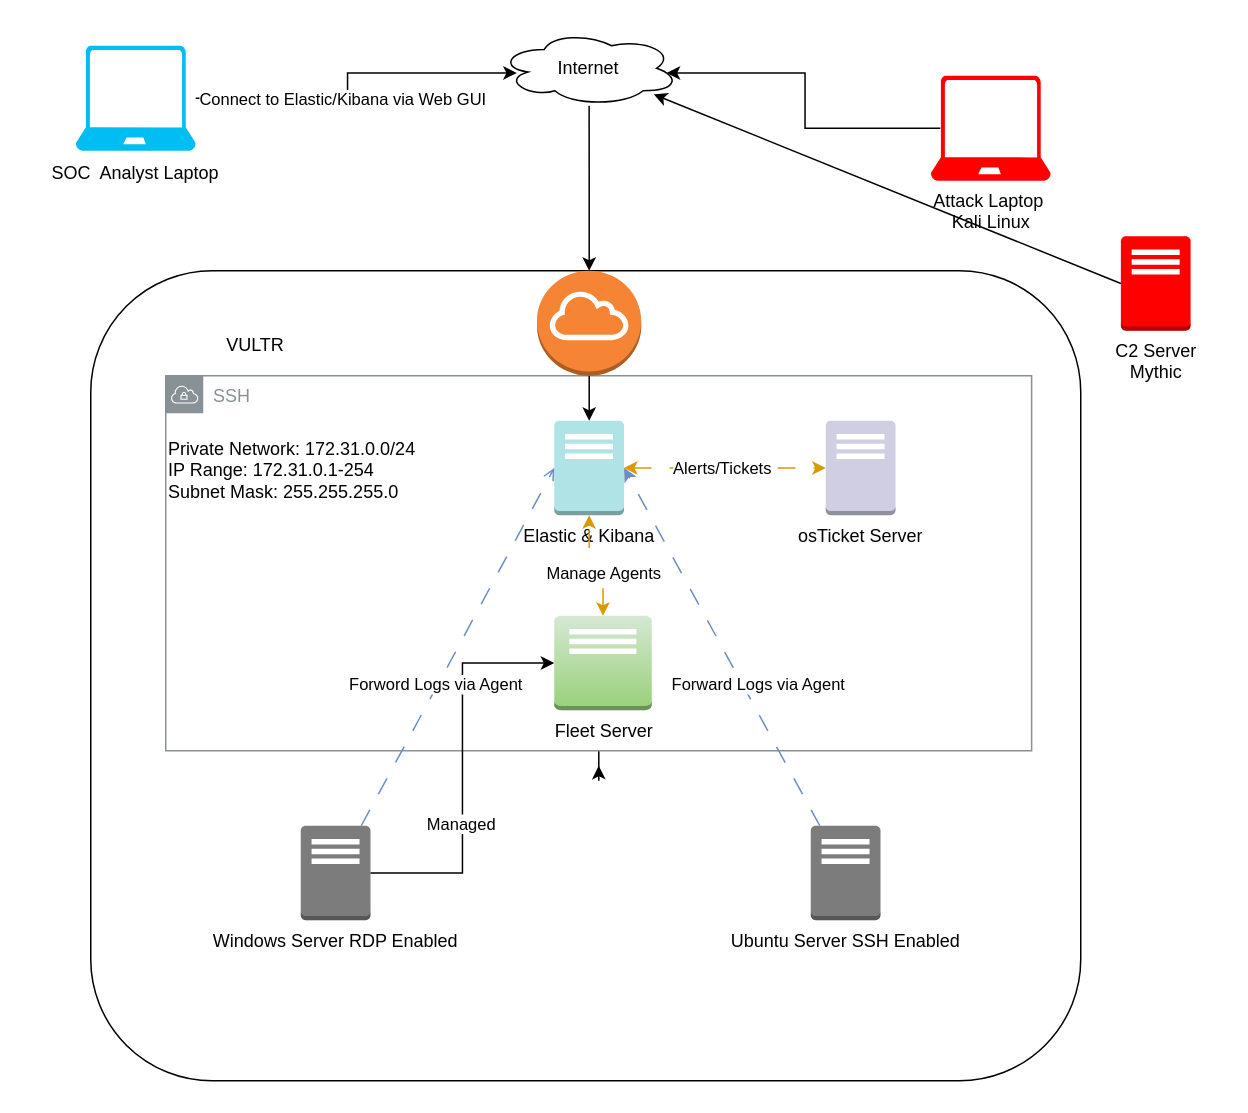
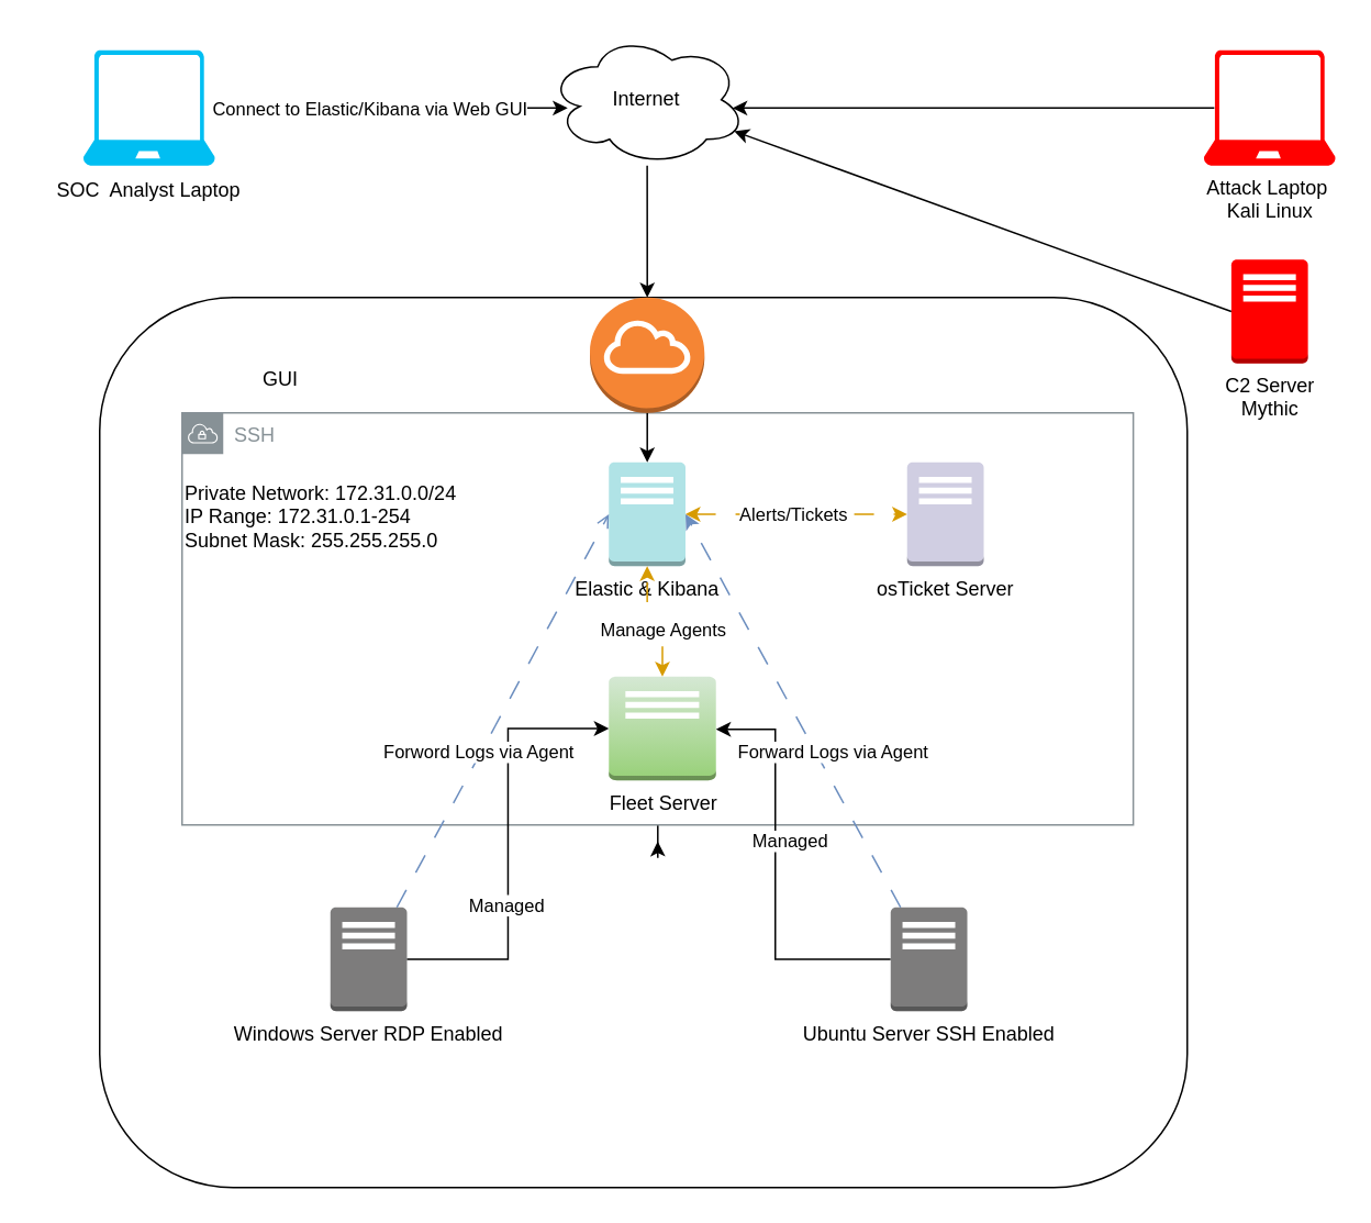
- <mxCell id="29" value="Internet" style="ellipse;shape=cloud;whiteSpace=wrap;html=1;" parent="1" vertex="1"><mxGeometry x="332.25" y="20" width="120" height="50" as="geometry" /></mxCell>
+ <mxCell id="29" value="Internet" style="ellipse;shape=cloud;whiteSpace=wrap;html=1;" parent="1" vertex="1"><mxGeometry x="332.25" width="120" height="80" as="geometry" y="20" /></mxCell>
- <mxCell id="34" value="Attack Laptop&amp;nbsp;&lt;br&gt;Kali Linux" style="verticalLabelPosition=bottom;html=1;verticalAlign=top;align=center;strokeColor=none;fillColor=#FF0000;shape=mxgraph.azure.laptop;pointerEvents=1;" parent="1" vertex="1"><mxGeometry x="620" y="50" width="80" height="70" as="geometry" /></mxCell>
+ <mxCell id="34" value="Attack Laptop&amp;nbsp;&lt;br&gt;Kali Linux" style="verticalLabelPosition=bottom;html=1;verticalAlign=top;align=center;strokeColor=none;fillColor=#FF0000;shape=mxgraph.azure.laptop;pointerEvents=1;" parent="1" vertex="1"><mxGeometry x="730" y="30" width="80" height="70" as="geometry" /></mxCell>
- <mxCell id="16" value="VULTR" style="text;html=1;align=center;verticalAlign=middle;whiteSpace=wrap;rounded=0;" parent="1" vertex="1"><mxGeometry x="120" y="210" width="100" height="40" as="geometry" /></mxCell>
+ <mxCell id="16" value="GUI" style="text;html=1;align=center;verticalAlign=middle;whiteSpace=wrap;rounded=0;" parent="1" vertex="1"><mxGeometry x="120" y="210" width="100" height="40" as="geometry" /></mxCell>
+ <mxCell id="9" style="edgeStyle=orthogonalEdgeStyle;rounded=0;orthogonalLoop=1;jettySize=auto;html=1;" parent="1" source="11" target="12" edge="1"><mxGeometry relative="1" as="geometry"><Array as="points"><mxPoint x="470" y="582" /><mxPoint x="470" y="442" /></Array></mxGeometry></mxCell>
+ <mxCell id="10" value="Managed" style="edgeLabel;html=1;align=center;verticalAlign=middle;resizable=0;points=[];" parent="9" connectable="0" vertex="1"><mxGeometry x="0.16" relative="1" as="geometry"><mxPoint x="8" as="offset" /></mxGeometry></mxCell>
